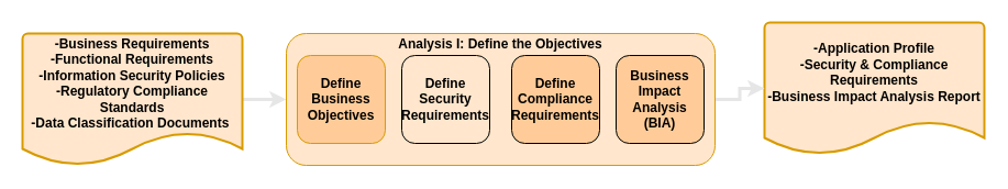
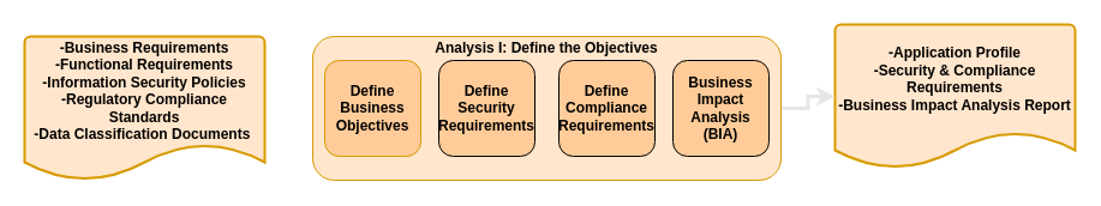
- <mxCell id="2" style="edgeStyle=orthogonalEdgeStyle;rounded=0;orthogonalLoop=1;jettySize=auto;html=1;entryX=0;entryY=0.5;entryDx=0;entryDy=0;strokeColor=#E6E6E6;strokeWidth=3;" edge="1" parent="1" source="3" target="6"><mxGeometry relative="1" as="geometry" /></mxCell>
- <mxCell id="7" value="&lt;b&gt;Define Security Requirements&lt;/b&gt;" style="rounded=1;whiteSpace=wrap;html=1;fillColor=#ffe6cc;" vertex="1" parent="1"><mxGeometry x="365" y="50" width="80" height="80" as="geometry" /></mxCell>
+ <mxCell id="7" value="&lt;b&gt;Define Security Requirements&lt;/b&gt;" style="rounded=1;whiteSpace=wrap;html=1;fillColor=#FFCC99;" vertex="1" parent="1"><mxGeometry x="365" y="50" width="80" height="80" as="geometry" /></mxCell>
